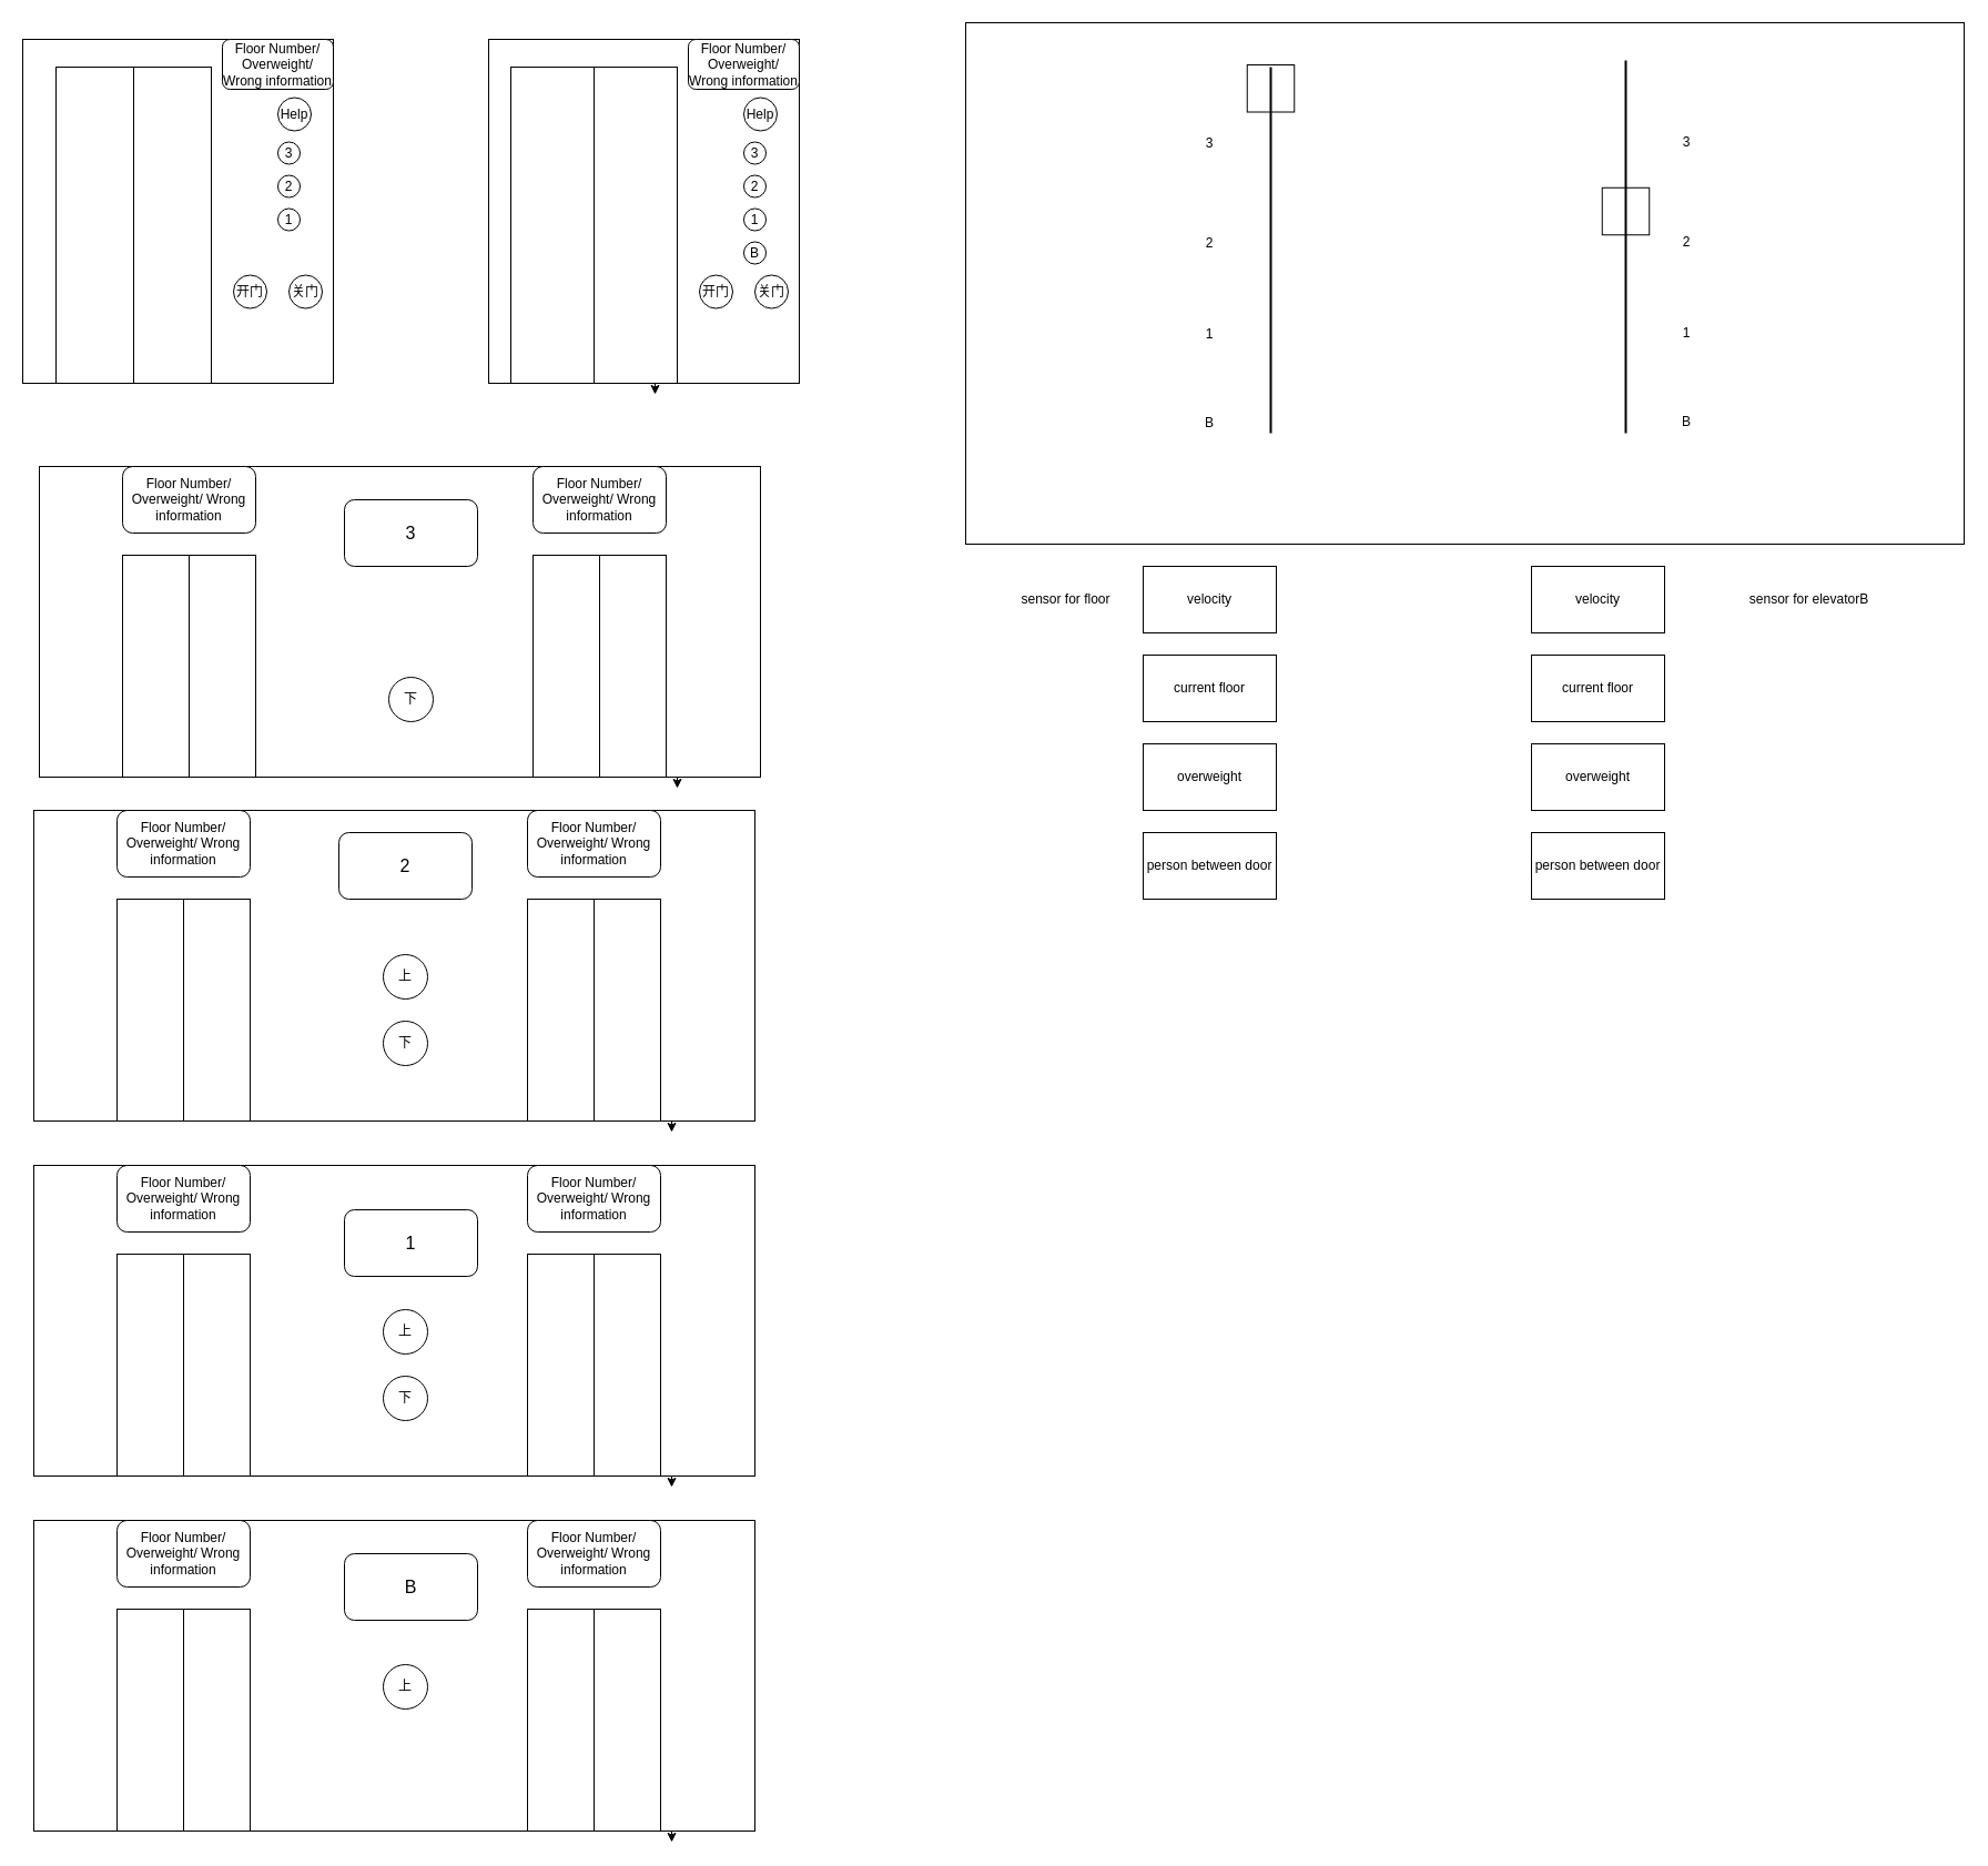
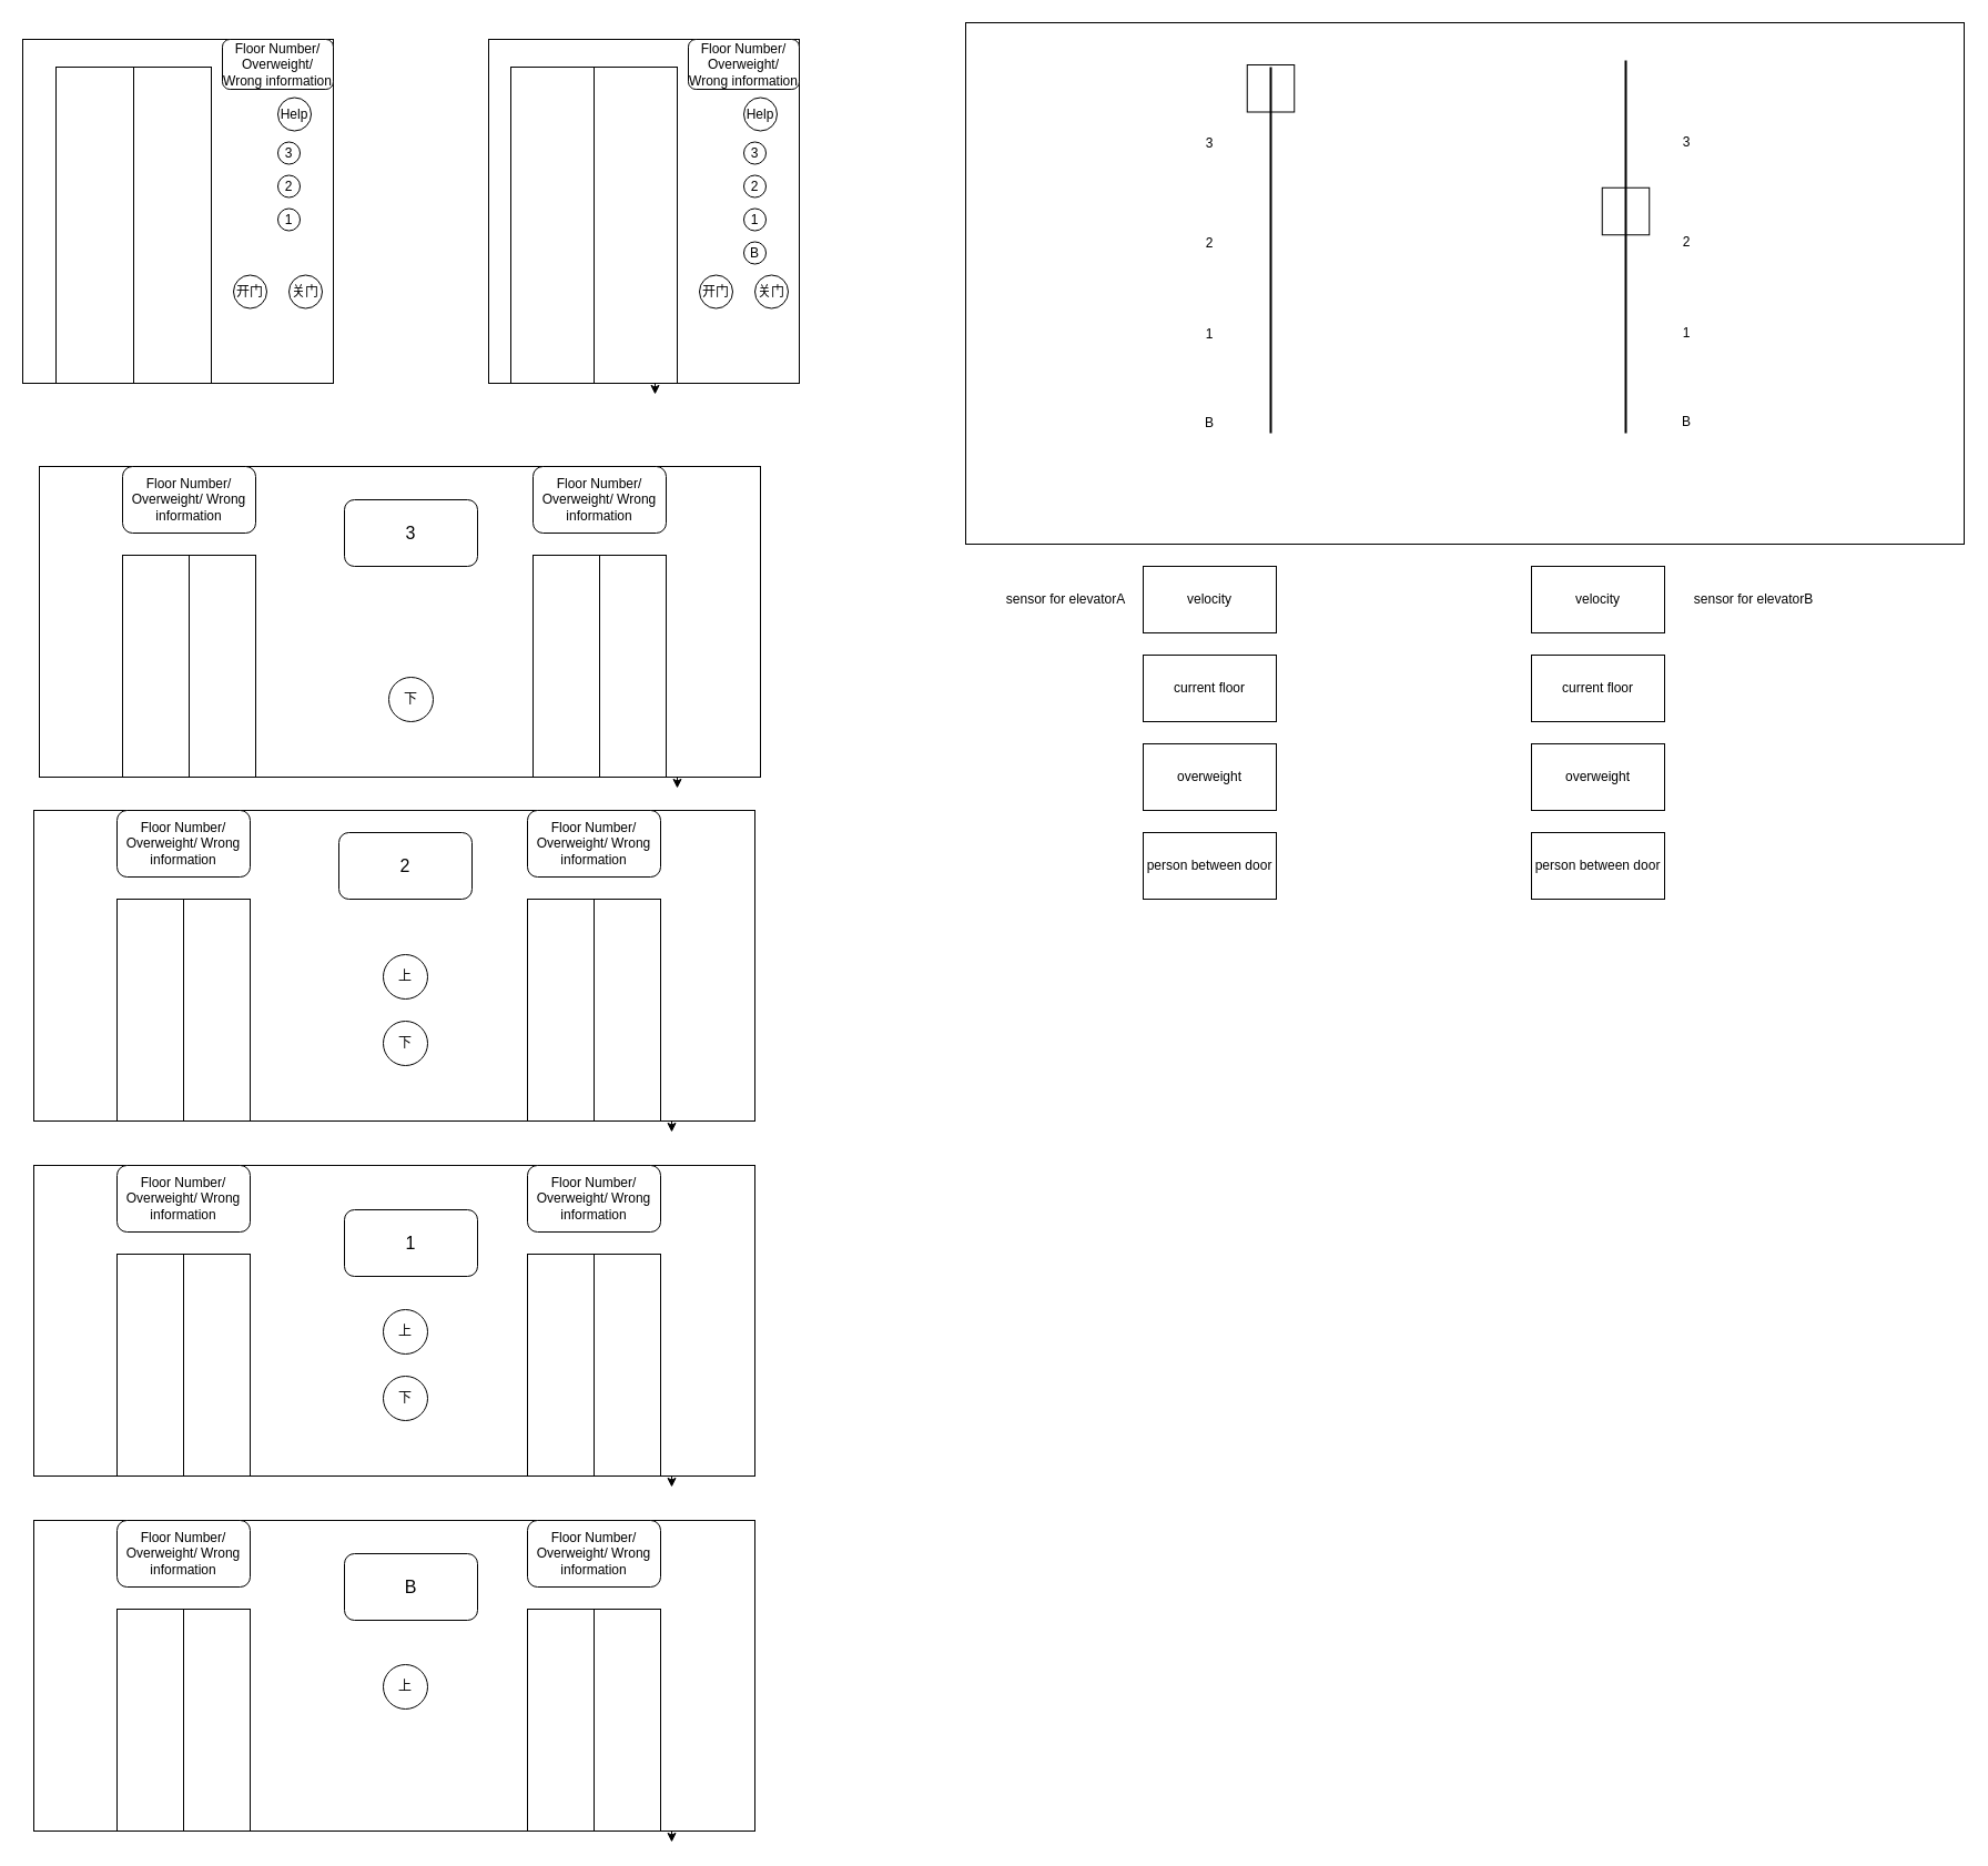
- <mxCell id="83" value="sensor for floor" style="text;html=1;align=center;verticalAlign=middle;resizable=0;points=[];autosize=1;" vertex="1" parent="1"><mxGeometry x="900" y="530" width="120" height="20" as="geometry" /></mxCell>
+ <mxCell id="83" value="sensor for elevatorA" style="text;html=1;align=center;verticalAlign=middle;resizable=0;points=[];autosize=1;" vertex="1" parent="1"><mxGeometry x="900" y="530" width="120" height="20" as="geometry" /></mxCell>
- <mxCell id="88" value="sensor for elevatorB" style="text;html=1;align=center;verticalAlign=middle;resizable=0;points=[];autosize=1;" vertex="1" parent="1"><mxGeometry x="1570" y="530" width="120" height="20" as="geometry" /></mxCell>
+ <mxCell id="88" value="sensor for elevatorB" style="text;html=1;align=center;verticalAlign=middle;resizable=0;points=[];autosize=1;" vertex="1" parent="1"><mxGeometry x="1520" y="530" width="120" height="20" as="geometry" /></mxCell>
